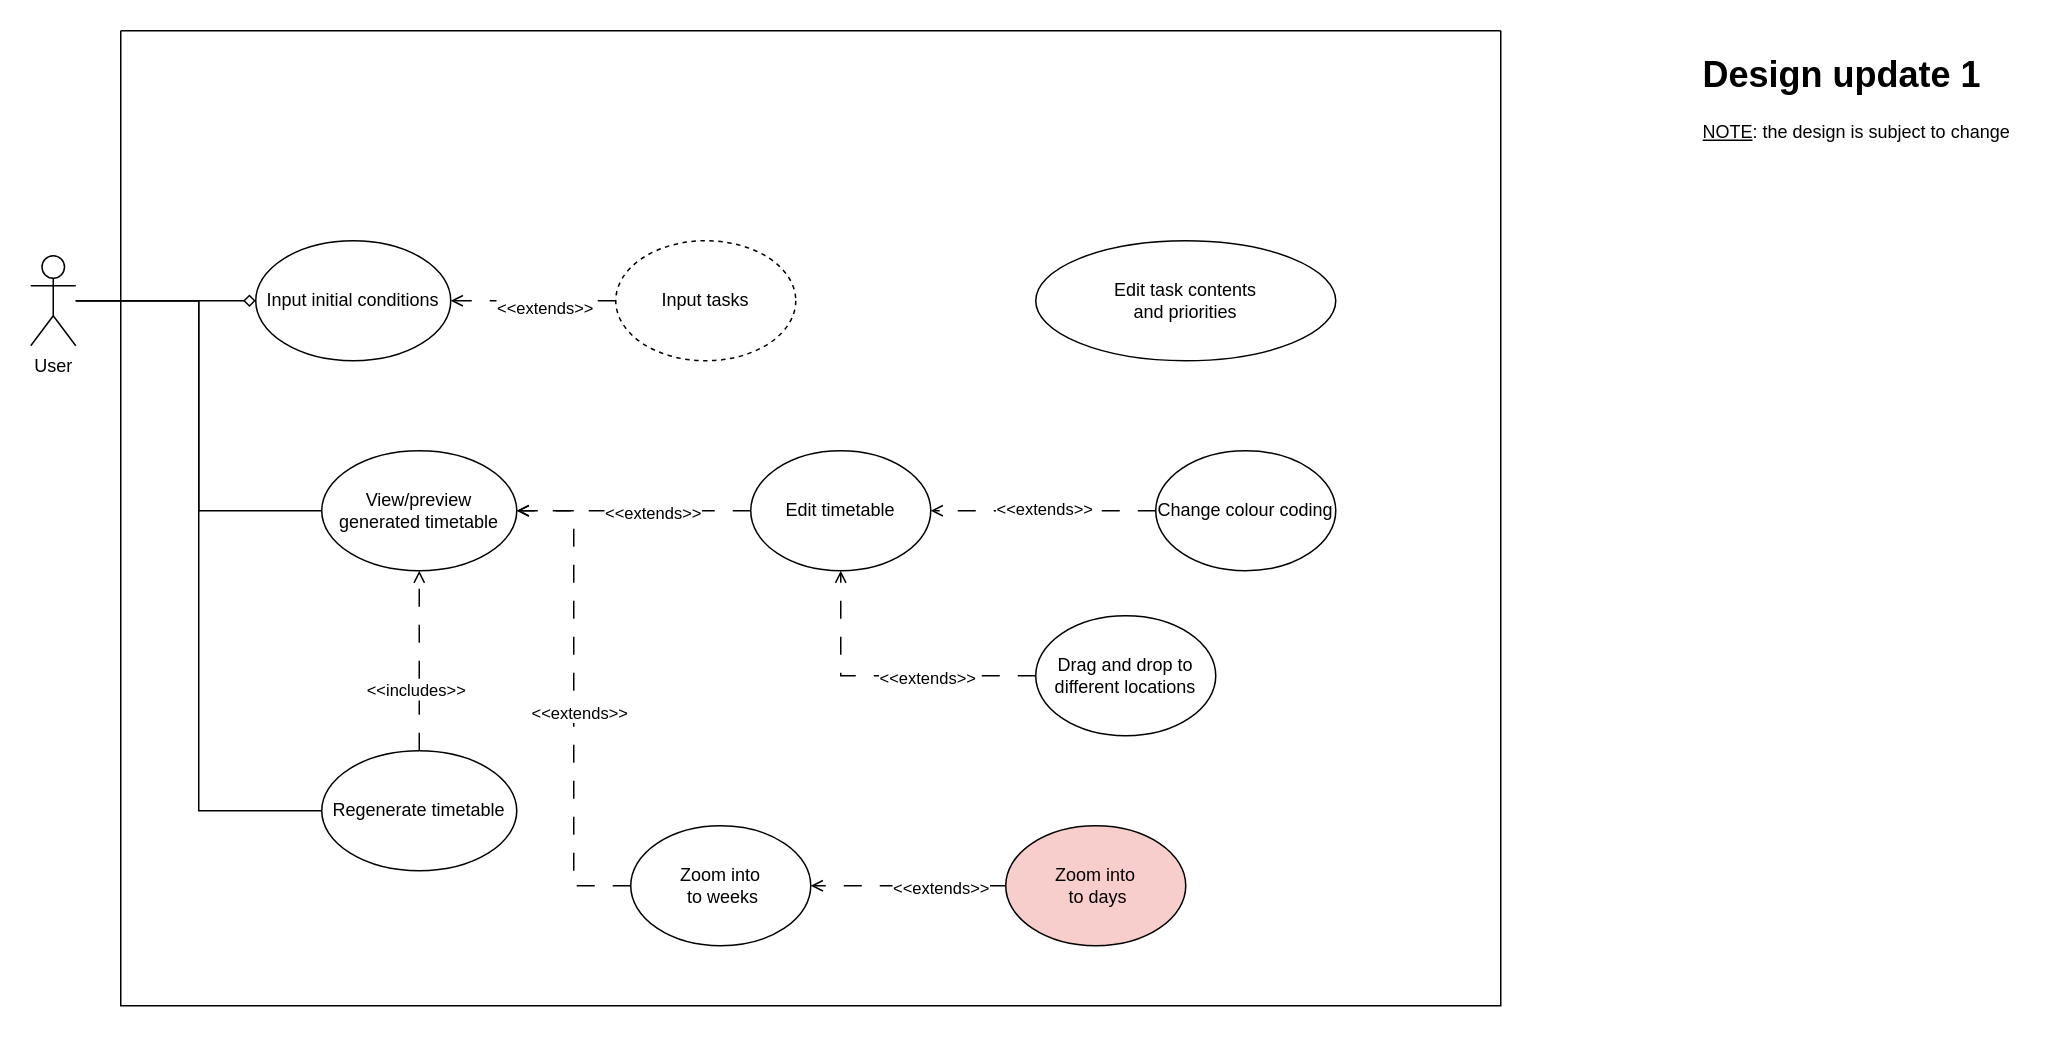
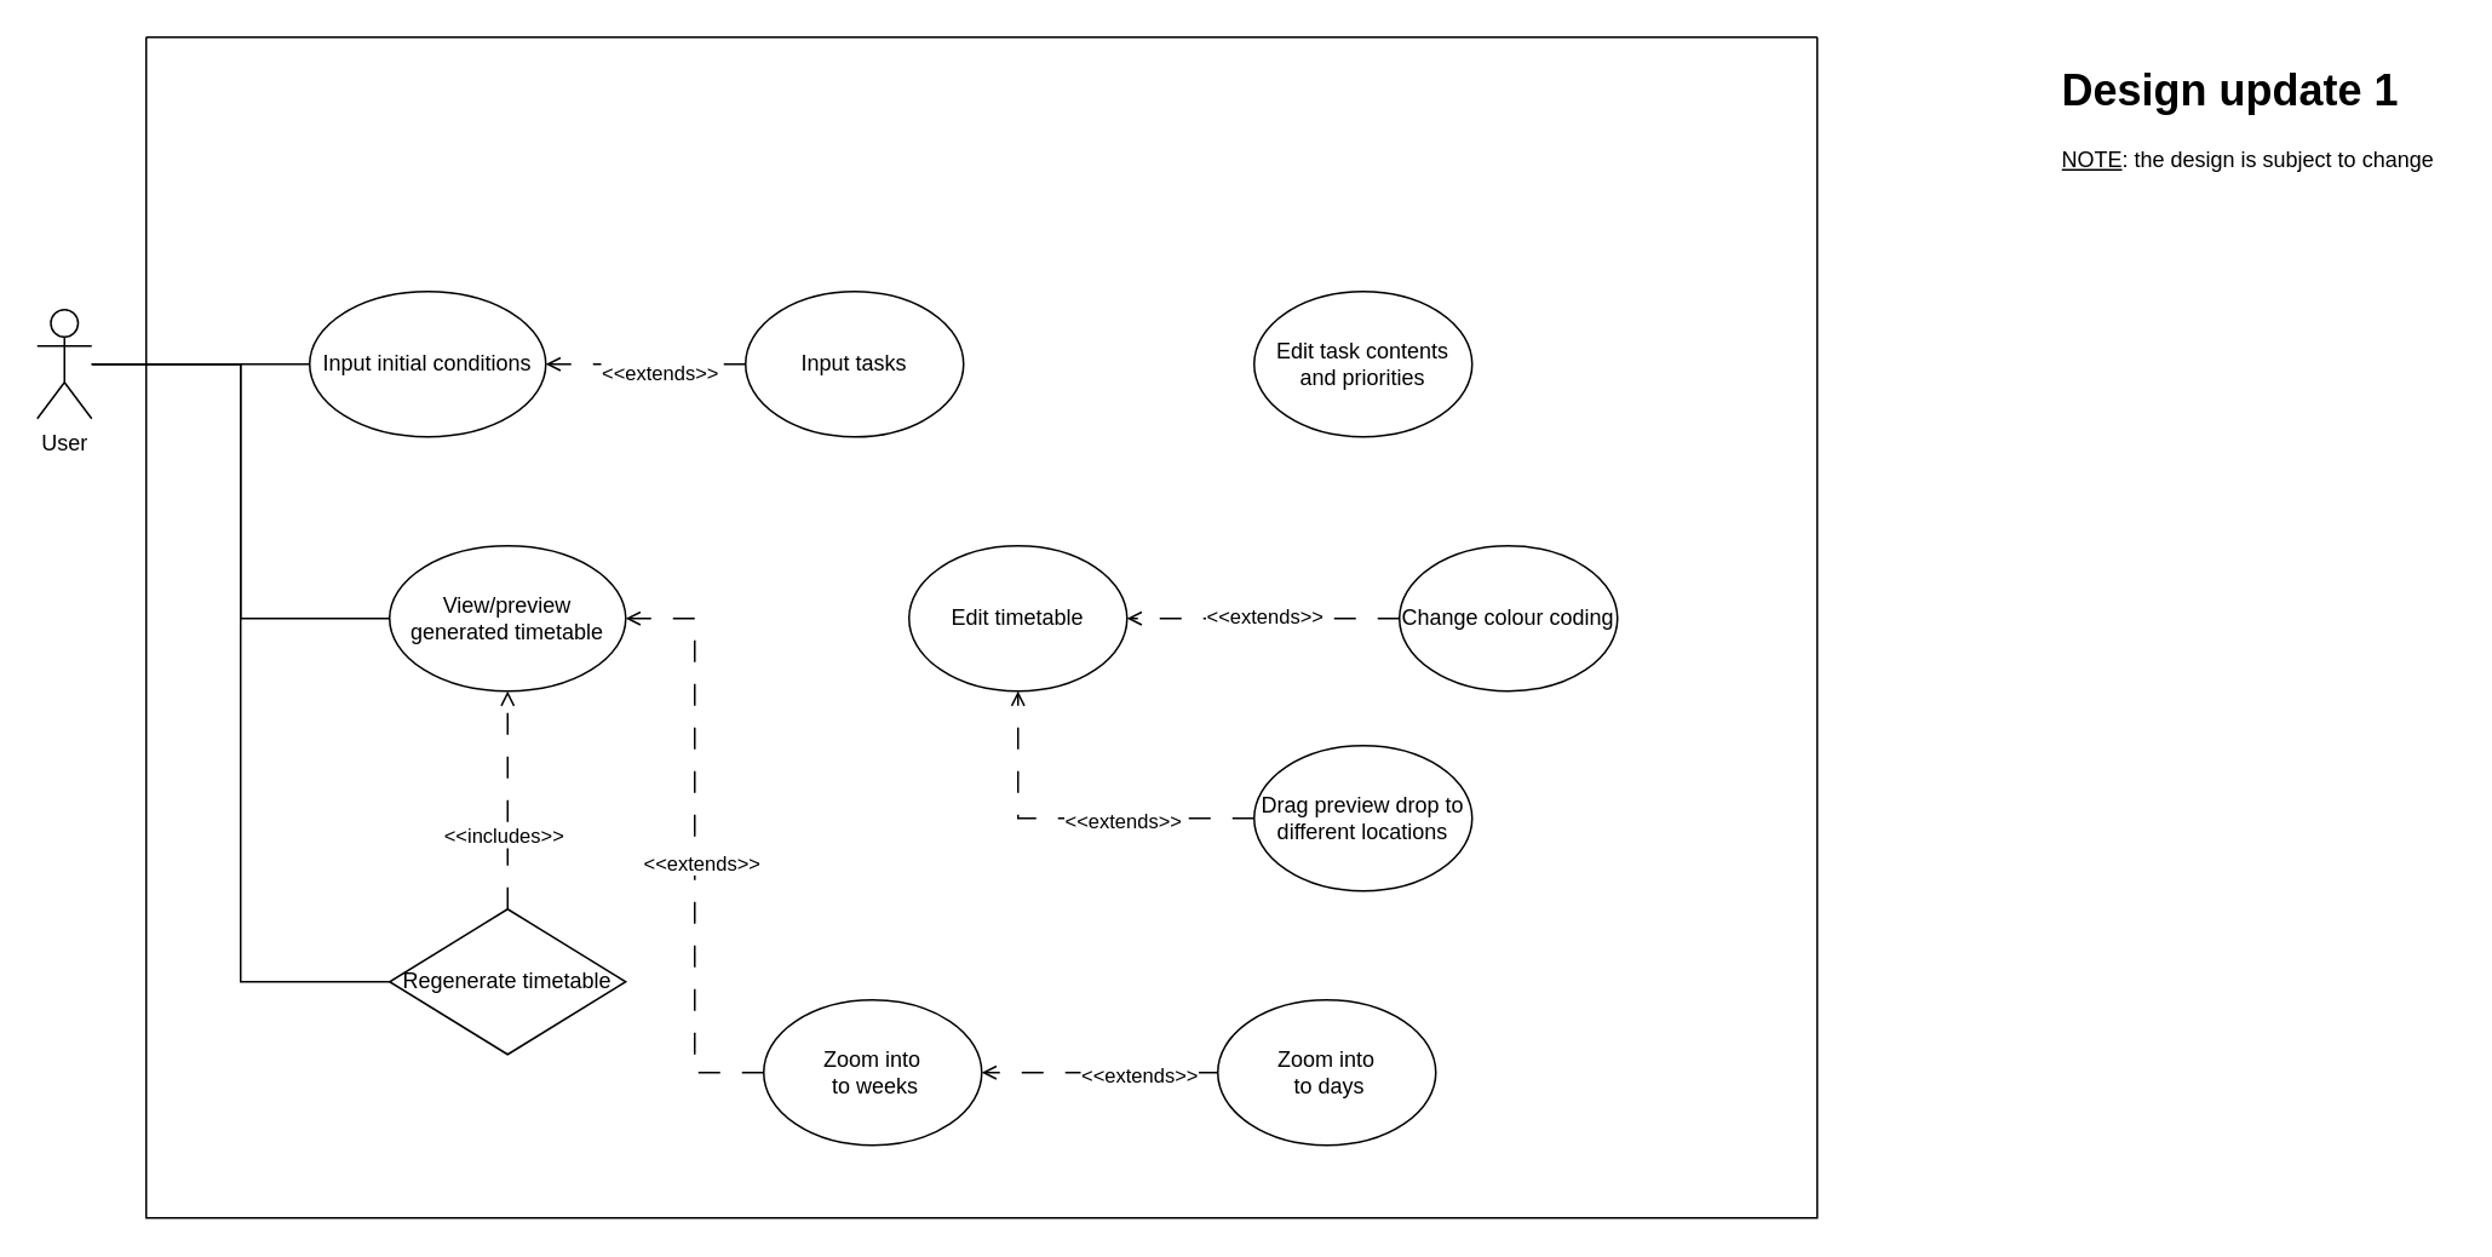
- <mxCell id="2" style="edgeStyle=orthogonalEdgeStyle;rounded=0;orthogonalLoop=1;jettySize=auto;html=1;entryX=0;entryY=0.5;entryDx=0;entryDy=0;endArrow=diamond;endFill=0;" edge="1" parent="1" source="5" target="9"><mxGeometry relative="1" as="geometry" /></mxCell>
+ <mxCell id="2" style="edgeStyle=orthogonalEdgeStyle;rounded=0;orthogonalLoop=1;jettySize=auto;html=1;entryX=0;entryY=0.5;entryDx=0;entryDy=0;endArrow=none;endFill=0;" edge="1" parent="1" source="5" target="9"><mxGeometry relative="1" as="geometry" /></mxCell>
- <mxCell id="10" value="Input tasks" style="ellipse;whiteSpace=wrap;html=1;dashed=1;" vertex="1" parent="6"><mxGeometry x="330" y="140" width="120" height="80" as="geometry" /></mxCell>
+ <mxCell id="10" value="Input tasks" style="ellipse;whiteSpace=wrap;html=1;" vertex="1" parent="6"><mxGeometry x="330" y="140" width="120" height="80" as="geometry" /></mxCell>
- <mxCell id="20" value="Edit task contents &lt;br&gt;and priorities" style="ellipse;whiteSpace=wrap;html=1;" vertex="1" parent="6"><mxGeometry x="610" y="140" width="200" height="80" as="geometry" /></mxCell>
+ <mxCell id="20" value="Edit task contents &lt;br&gt;and priorities" style="ellipse;whiteSpace=wrap;html=1;" vertex="1" parent="6"><mxGeometry x="610" y="140" width="120" height="80" as="geometry" /></mxCell>
- <mxCell id="14" style="edgeStyle=orthogonalEdgeStyle;rounded=0;orthogonalLoop=1;jettySize=auto;html=1;exitX=0;exitY=0.5;exitDx=0;exitDy=0;endArrow=open;endFill=0;dashed=1;dashPattern=12 12;" edge="1" parent="6" source="16" target="13"><mxGeometry relative="1" as="geometry" /></mxCell>
- <mxCell id="15" value="&amp;lt;&amp;lt;extends&amp;gt;&amp;gt;" style="edgeLabel;html=1;align=center;verticalAlign=middle;resizable=0;points=[];" vertex="1" connectable="0" parent="14"><mxGeometry x="-0.157" y="1" relative="1" as="geometry"><mxPoint as="offset" /></mxGeometry></mxCell>
- <mxCell id="23" value="Drag and drop to different locations" style="ellipse;whiteSpace=wrap;html=1;" vertex="1" parent="6"><mxGeometry x="610" y="390" width="120" height="80" as="geometry" /></mxCell>
+ <mxCell id="23" value="Drag preview drop to different locations" style="ellipse;whiteSpace=wrap;html=1;" vertex="1" parent="6"><mxGeometry x="610" y="390" width="120" height="80" as="geometry" /></mxCell>
- <mxCell id="24" value="Regenerate timetable" style="ellipse;whiteSpace=wrap;html=1;" vertex="1" parent="6"><mxGeometry x="134" y="480" width="130" height="80" as="geometry" /></mxCell>
+ <mxCell id="24" value="Regenerate timetable" style="rhombus;whiteSpace=wrap;html=1;" vertex="1" parent="6"><mxGeometry x="134" y="480" width="130" height="80" as="geometry" /></mxCell>
- <mxCell id="30" value="Zoom into&lt;br&gt;&amp;nbsp;to days" style="ellipse;whiteSpace=wrap;html=1;fillColor=#f8cecc;" vertex="1" parent="6"><mxGeometry x="590" y="530" width="120" height="80" as="geometry" /></mxCell>
+ <mxCell id="30" value="Zoom into&lt;br&gt;&amp;nbsp;to days" style="ellipse;whiteSpace=wrap;html=1;" vertex="1" parent="6"><mxGeometry x="590" y="530" width="120" height="80" as="geometry" /></mxCell>
